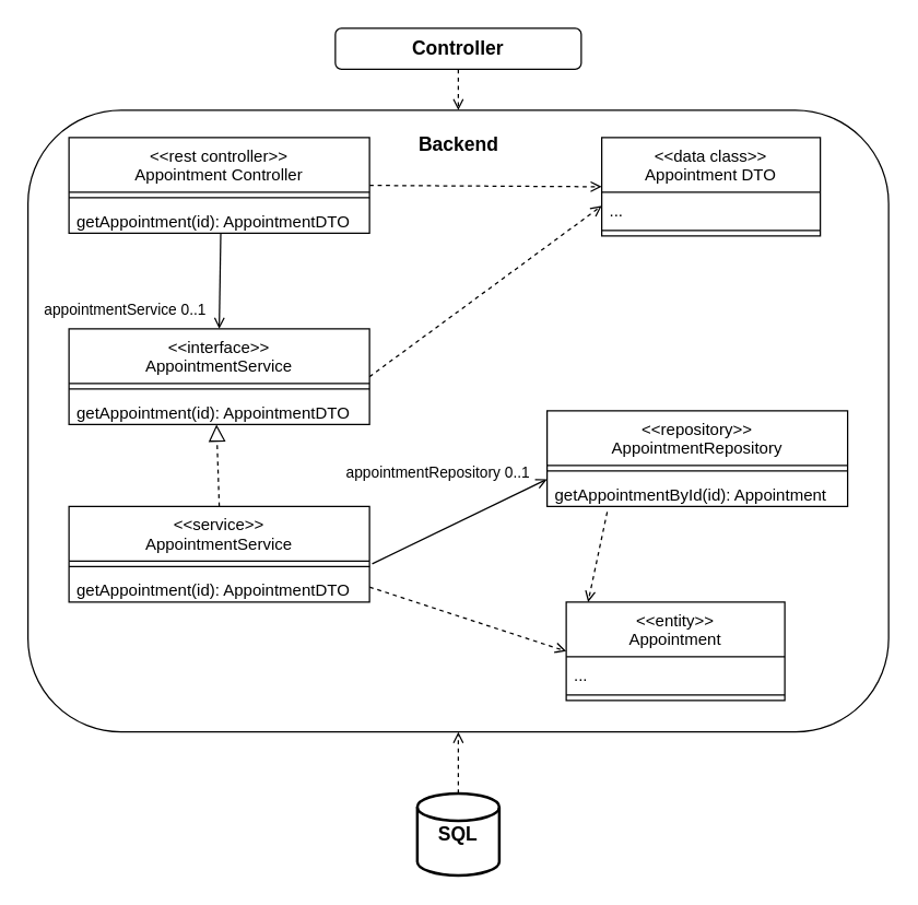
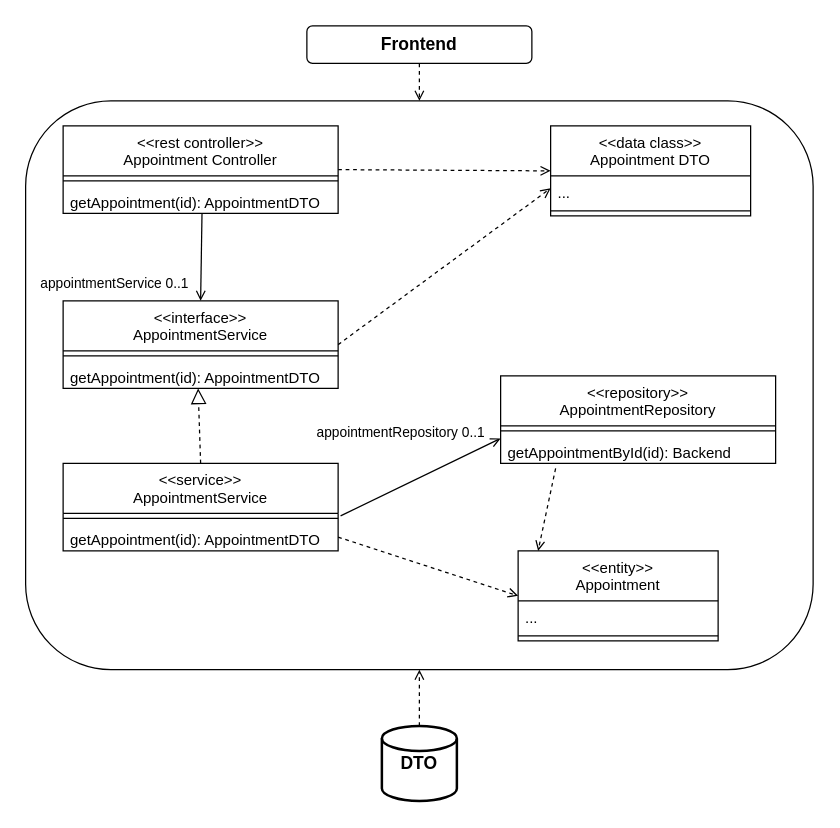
- <mxCell id="31" value="&lt;font style=&quot;font-size: 14px;&quot;&gt;&lt;b&gt;Controller&lt;/b&gt;&lt;/font&gt;" style="rounded=1;whiteSpace=wrap;html=1;" vertex="1" parent="1"><mxGeometry x="245" y="20" width="180" height="30" as="geometry" /></mxCell>
+ <mxCell id="31" value="&lt;font style=&quot;font-size: 14px;&quot;&gt;&lt;b&gt;Frontend&lt;/b&gt;&lt;/font&gt;" style="rounded=1;whiteSpace=wrap;html=1;" vertex="1" parent="1"><mxGeometry x="245" y="20" width="180" height="30" as="geometry" /></mxCell>
- <mxCell id="32" value="&lt;b&gt;&lt;font style=&quot;font-size: 14px;&quot;&gt;Backend&lt;/font&gt;&lt;/b&gt;" style="text;html=1;align=center;verticalAlign=middle;resizable=0;points=[];autosize=1;strokeColor=none;fillColor=none;" vertex="1" parent="1"><mxGeometry x="295" y="90" width="80" height="30" as="geometry" /></mxCell>
- <mxCell id="22" value="getAppointmentById(id): Appointment" style="text;align=left;verticalAlign=top;spacingLeft=4;spacingRight=4;overflow=hidden;rotatable=0;points=[[0,0.5],[1,0.5]];portConstraint=eastwest;fontStyle=0" vertex="1" parent="20"><mxGeometry y="48" width="220" height="22" as="geometry" /></mxCell>
+ <mxCell id="22" value="getAppointmentById(id): Backend" style="text;align=left;verticalAlign=top;spacingLeft=4;spacingRight=4;overflow=hidden;rotatable=0;points=[[0,0.5],[1,0.5]];portConstraint=eastwest;fontStyle=0" vertex="1" parent="20"><mxGeometry y="48" width="220" height="22" as="geometry" /></mxCell>
- <mxCell id="30" value="&lt;b&gt;&lt;font style=&quot;font-size: 14px;&quot;&gt;SQL&lt;/font&gt;&lt;/b&gt;" style="strokeWidth=2;html=1;shape=mxgraph.flowchart.database;whiteSpace=wrap;" vertex="1" parent="1"><mxGeometry x="305" y="580" width="60" height="60" as="geometry" /></mxCell>
+ <mxCell id="30" value="&lt;b&gt;&lt;font style=&quot;font-size: 14px;&quot;&gt;DTO&lt;/font&gt;&lt;/b&gt;" style="strokeWidth=2;html=1;shape=mxgraph.flowchart.database;whiteSpace=wrap;" vertex="1" parent="1"><mxGeometry x="305" y="580" width="60" height="60" as="geometry" /></mxCell>
